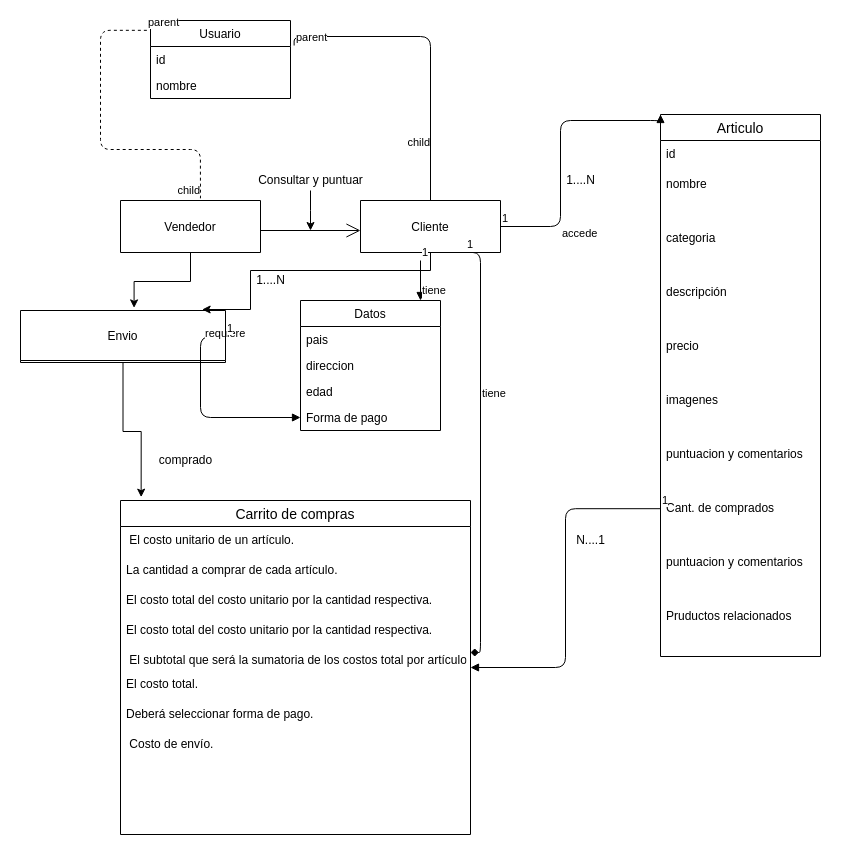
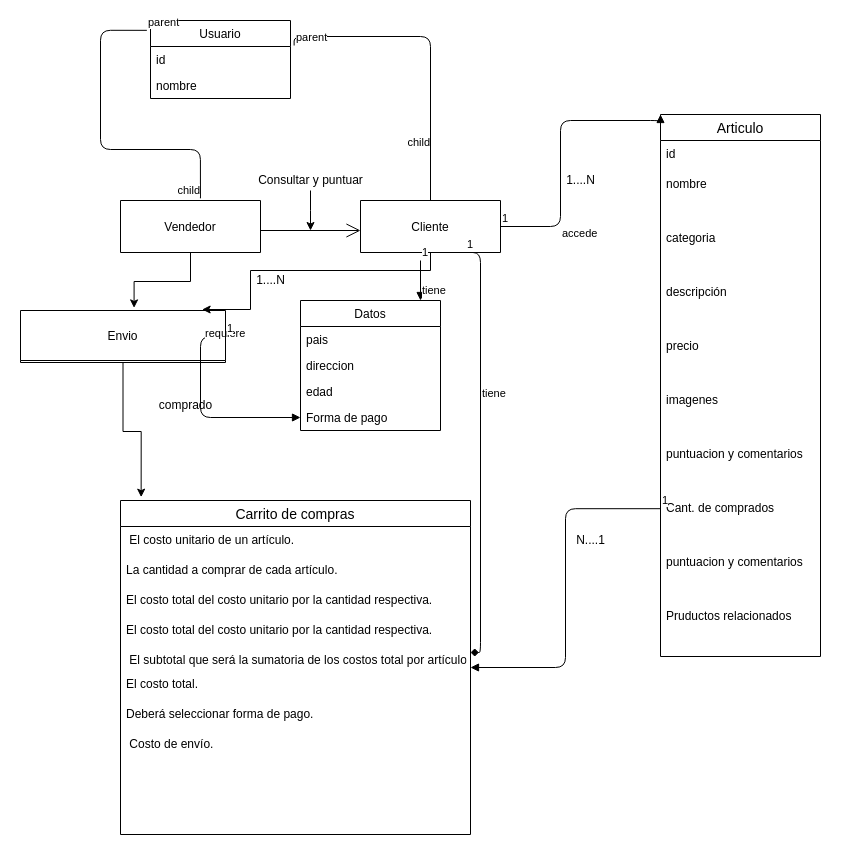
- <mxCell id="23" value="" style="endArrow=none;html=1;edgeStyle=orthogonalEdgeStyle;exitX=-0.026;exitY=0.126;exitDx=0;exitDy=0;exitPerimeter=0;entryX=0.571;entryY=-0.042;entryDx=0;entryDy=0;entryPerimeter=0;dashed=1;" edge="1" parent="1" source="2" target="17"><mxGeometry relative="1" as="geometry"><mxPoint x="190" y="98.012" as="sourcePoint" /><mxPoint x="326.36" y="253" as="targetPoint" /><Array as="points"><mxPoint x="100" y="30" /><mxPoint x="100" y="149" /><mxPoint x="200" y="149" /></Array></mxGeometry></mxCell>
+ <mxCell id="23" value="" style="endArrow=none;html=1;edgeStyle=orthogonalEdgeStyle;exitX=-0.026;exitY=0.126;exitDx=0;exitDy=0;exitPerimeter=0;entryX=0.571;entryY=-0.042;entryDx=0;entryDy=0;entryPerimeter=0;" edge="1" parent="1" source="2" target="17"><mxGeometry relative="1" as="geometry"><mxPoint x="190" y="98.012" as="sourcePoint" /><mxPoint x="326.36" y="253" as="targetPoint" /><Array as="points"><mxPoint x="100" y="30" /><mxPoint x="100" y="149" /><mxPoint x="200" y="149" /></Array></mxGeometry></mxCell>
- <mxCell id="55" value="comprado" style="text;html=1;resizable=0;autosize=1;align=center;verticalAlign=middle;points=[];fillColor=none;strokeColor=none;rounded=0;" vertex="1" parent="1"><mxGeometry x="150" y="450" width="70" height="20" as="geometry" /></mxCell>
+ <mxCell id="55" value="comprado" style="text;html=1;resizable=0;autosize=1;align=center;verticalAlign=middle;points=[];fillColor=none;strokeColor=none;rounded=0;" vertex="1" parent="1"><mxGeometry x="150" y="395" width="70" height="20" as="geometry" /></mxCell>
